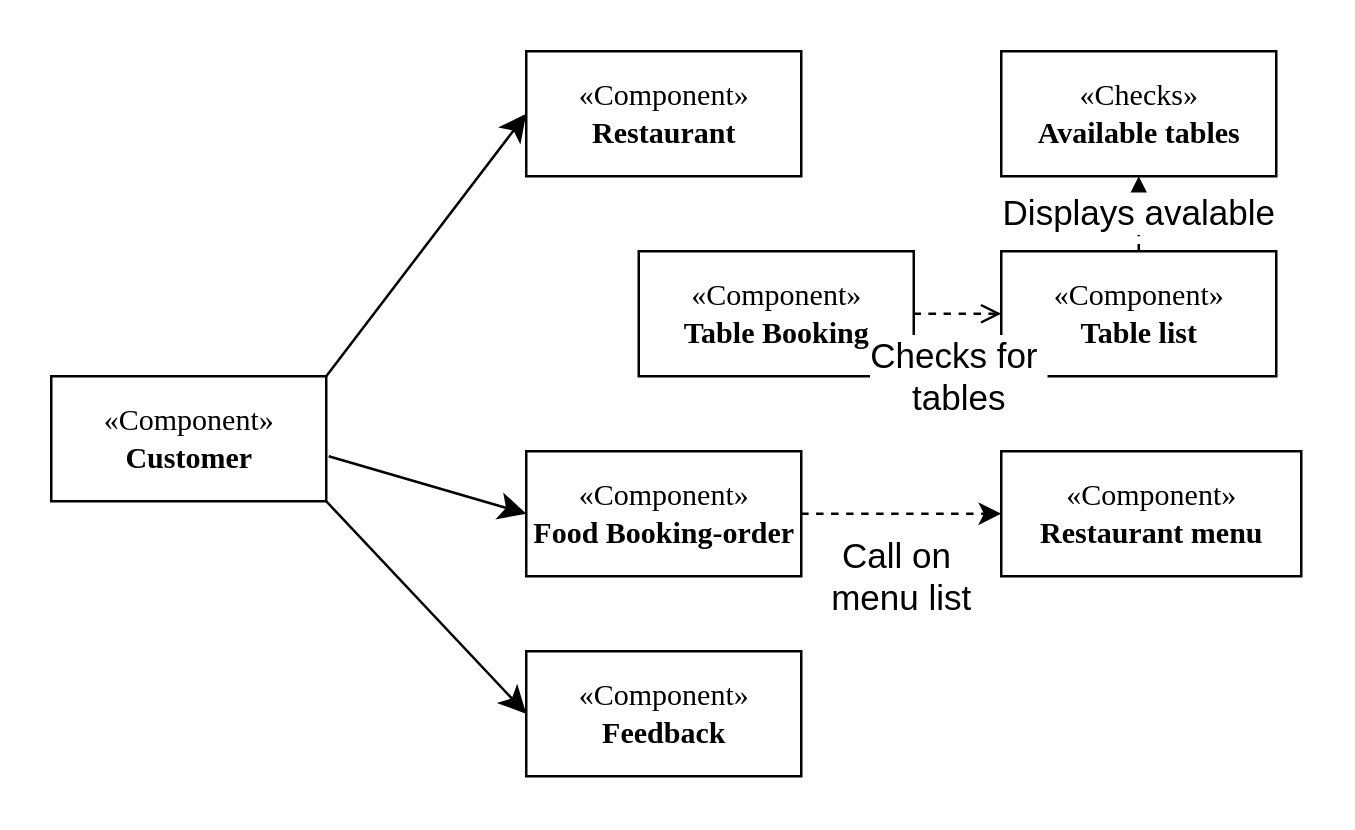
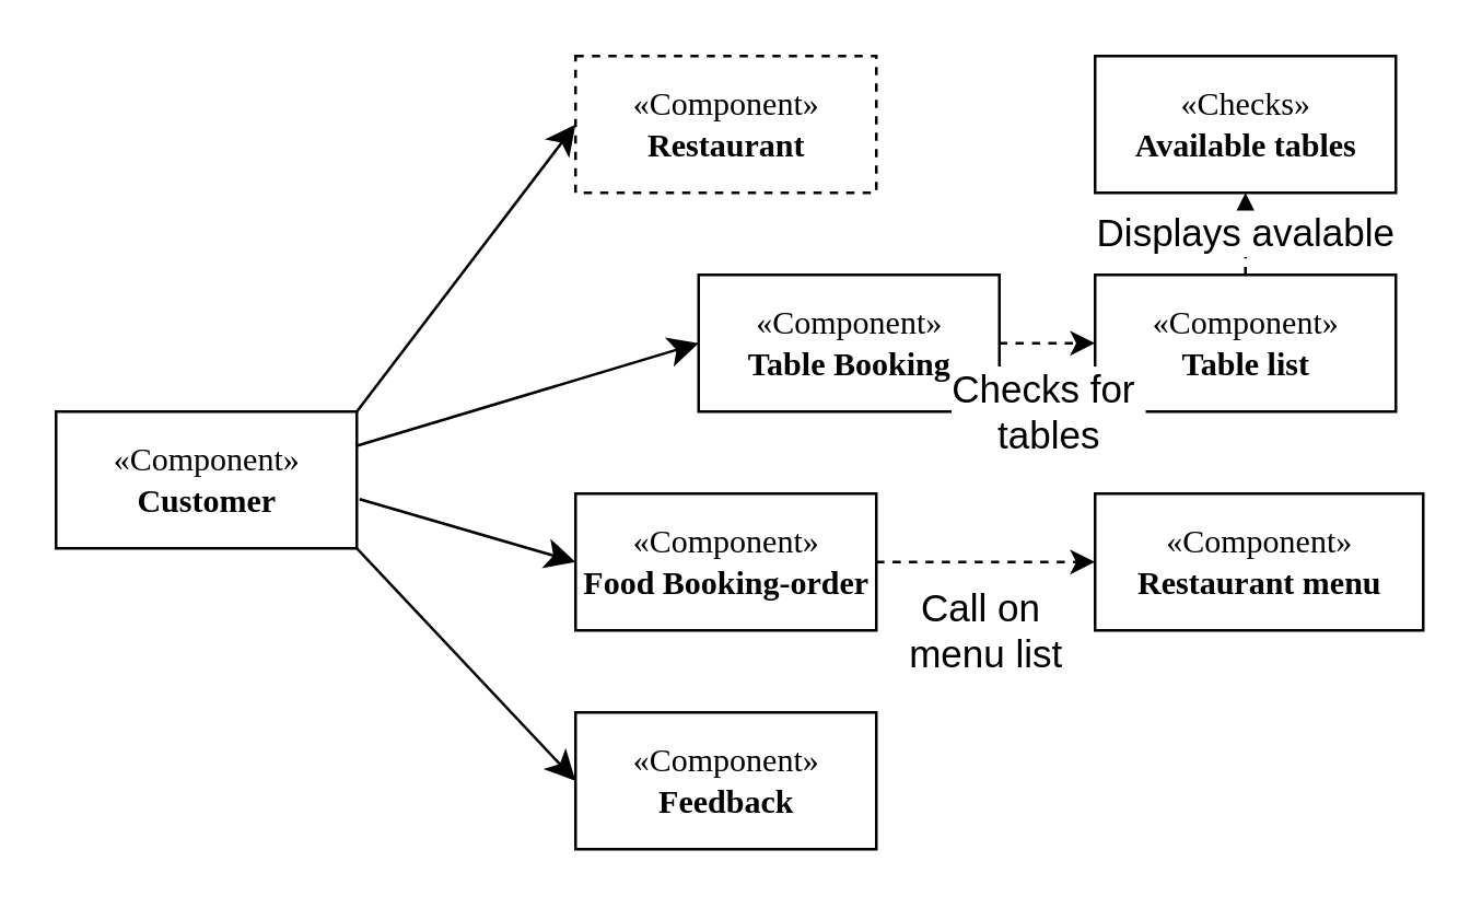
- <mxCell id="6" value="«Component»&lt;br&gt;&lt;b&gt;Restaurant&lt;/b&gt;" style="html=1;rounded=0;shadow=0;comic=0;labelBackgroundColor=none;strokeWidth=1;fontFamily=Verdana;fontSize=12;align=center;" vertex="1" parent="1"><mxGeometry x="210" y="20" width="110" height="50" as="geometry" /></mxCell>
+ <mxCell id="6" value="«Component»&lt;br&gt;&lt;b&gt;Restaurant&lt;/b&gt;" style="html=1;rounded=0;shadow=0;comic=0;labelBackgroundColor=none;strokeWidth=1;fontFamily=Verdana;fontSize=12;align=center;dashed=1;" vertex="1" parent="1"><mxGeometry x="210" y="20" width="110" height="50" as="geometry" /></mxCell>
- <mxCell id="14" value="Checks for&amp;nbsp;&lt;div&gt;tables&lt;/div&gt;" style="html=1;labelBackgroundColor=#ffffff;startArrow=none;startFill=0;startSize=6;endArrow=open;endFill=1;endSize=6;jettySize=auto;orthogonalLoop=1;strokeWidth=1;dashed=1;fontSize=14;rounded=0;curved=1;exitX=1;exitY=0.5;exitDx=0;exitDy=0;" edge="1" parent="1" source="5" target="13"><mxGeometry y="-25" width="60" height="60" relative="1" as="geometry"><mxPoint x="280" y="160" as="sourcePoint" /><mxPoint x="340" y="100" as="targetPoint" /><mxPoint as="offset" /></mxGeometry></mxCell>
+ <mxCell id="14" value="Checks for&amp;nbsp;&lt;div&gt;tables&lt;/div&gt;" style="html=1;labelBackgroundColor=#ffffff;startArrow=none;startFill=0;startSize=6;endArrow=classic;endFill=1;endSize=6;jettySize=auto;orthogonalLoop=1;strokeWidth=1;dashed=1;fontSize=14;rounded=0;curved=1;exitX=1;exitY=0.5;exitDx=0;exitDy=0;" edge="1" parent="1" source="5" target="13"><mxGeometry y="-25" width="60" height="60" relative="1" as="geometry"><mxPoint x="280" y="160" as="sourcePoint" /><mxPoint x="340" y="100" as="targetPoint" /><mxPoint as="offset" /></mxGeometry></mxCell>
+ <mxCell id="8" value="" style="endArrow=classic;html=1;rounded=0;fontSize=12;startSize=8;endSize=8;curved=1;exitX=1;exitY=0.25;exitDx=0;exitDy=0;entryX=0;entryY=0.5;entryDx=0;entryDy=0;" edge="1" parent="1" source="2" target="5"><mxGeometry width="50" height="50" relative="1" as="geometry"><mxPoint x="150" y="170" as="sourcePoint" /><mxPoint x="330" y="110" as="targetPoint" /></mxGeometry></mxCell>
